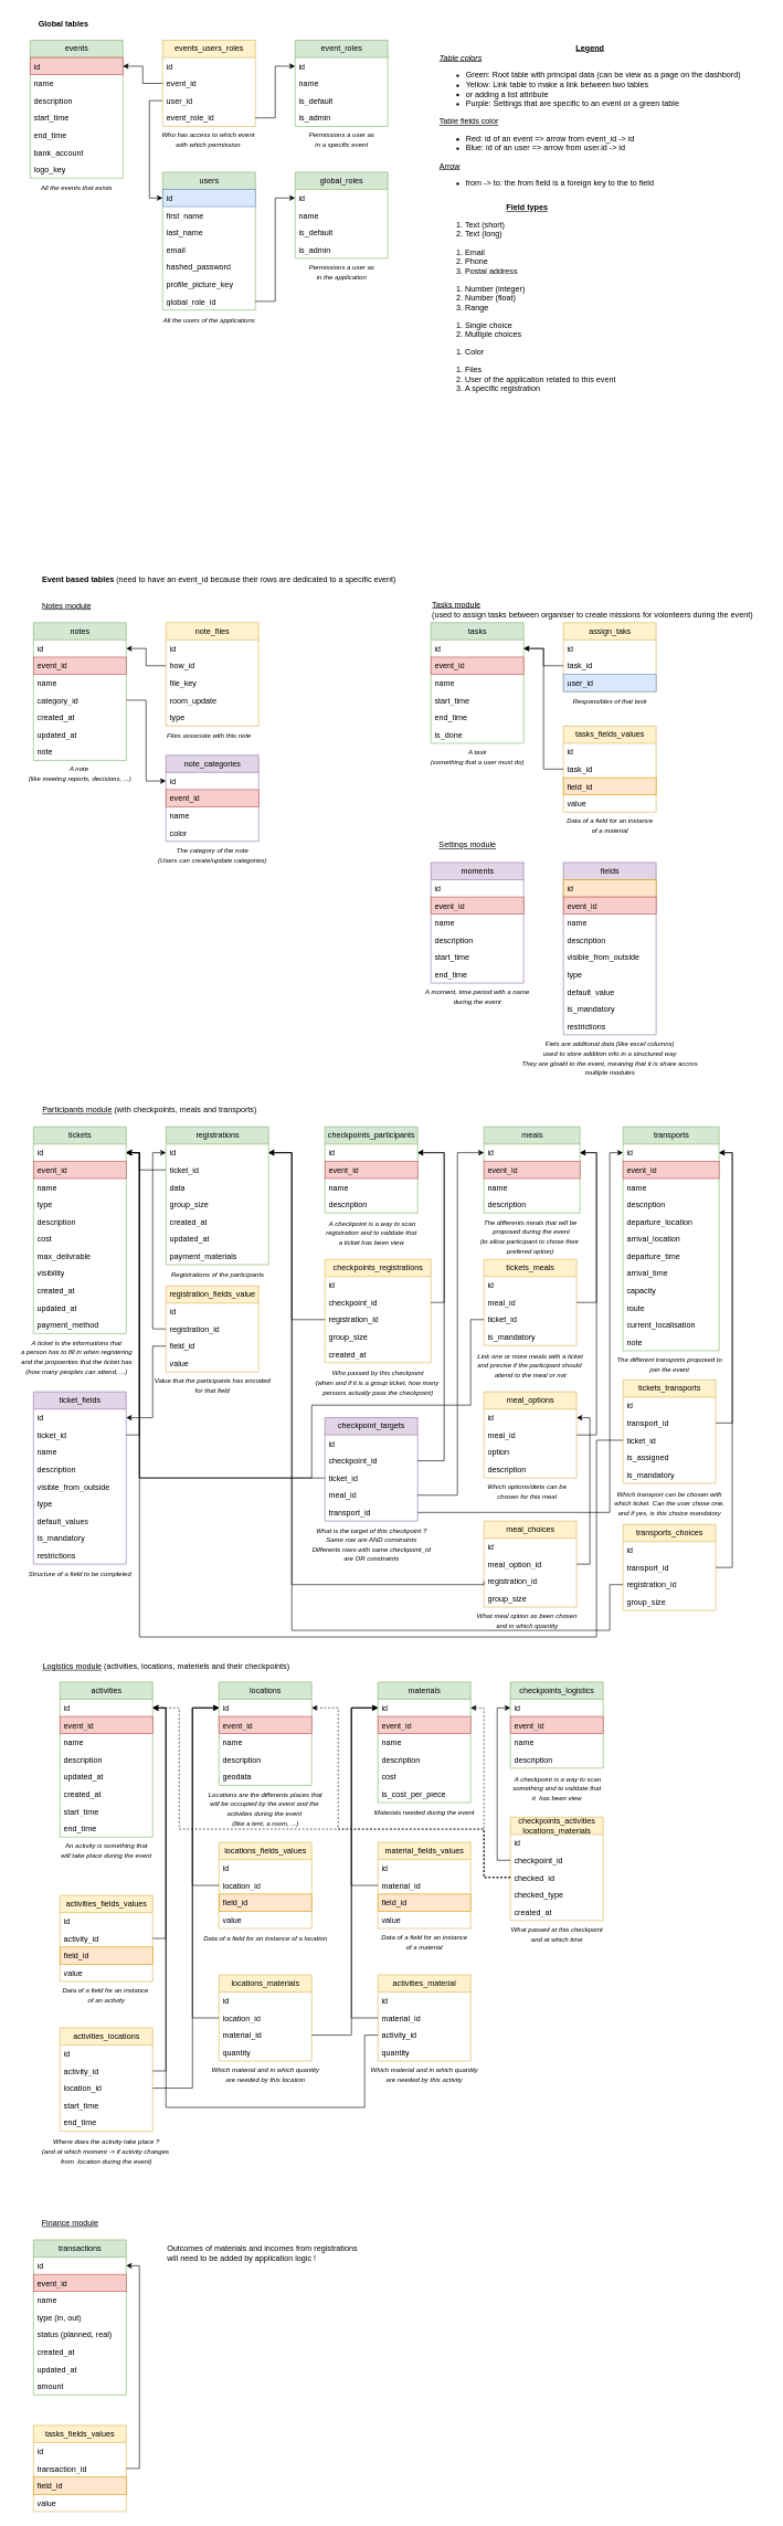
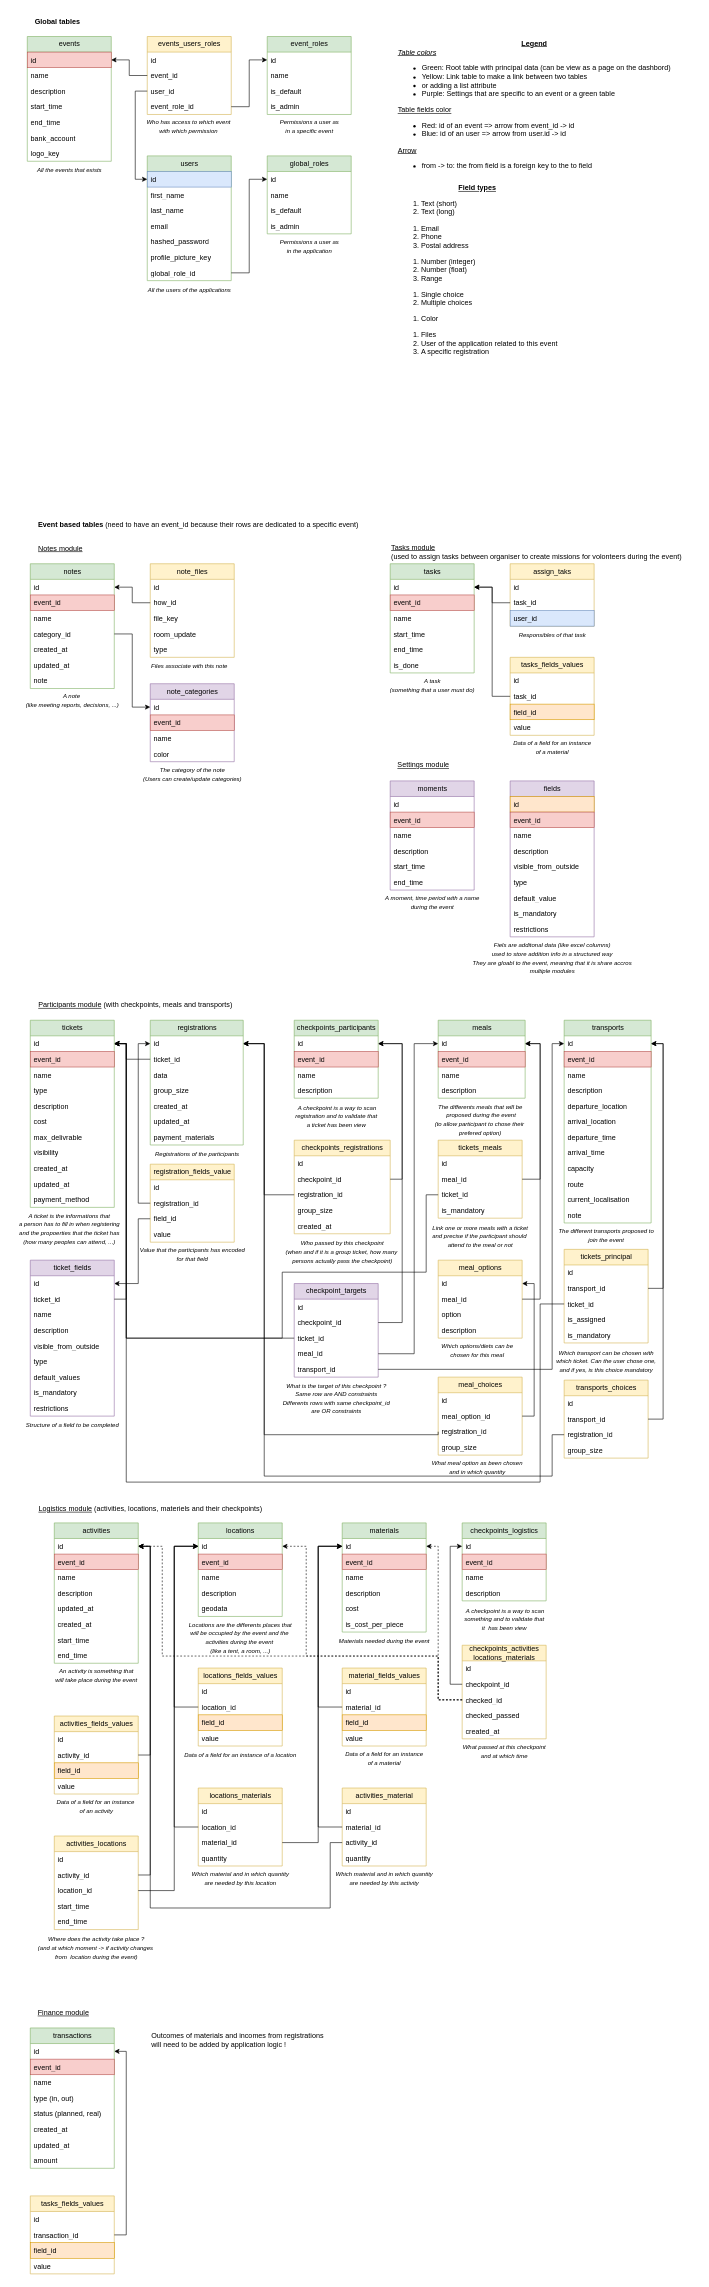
- <mxCell id="266" value="tickets_transports" style="swimlane;fontStyle=0;childLayout=stackLayout;horizontal=1;startSize=26;fillColor=#fff2cc;horizontalStack=0;resizeParent=1;resizeParentMax=0;resizeLast=0;collapsible=1;marginBottom=0;html=1;strokeColor=#d6b656;" parent="1" vertex="1"><mxGeometry x="940" y="2082" width="140" height="156" as="geometry" /></mxCell>
+ <mxCell id="266" value="tickets_principal" style="swimlane;fontStyle=0;childLayout=stackLayout;horizontal=1;startSize=26;fillColor=#fff2cc;horizontalStack=0;resizeParent=1;resizeParentMax=0;resizeLast=0;collapsible=1;marginBottom=0;html=1;strokeColor=#d6b656;" parent="1" vertex="1"><mxGeometry x="940" y="2082" width="140" height="156" as="geometry" /></mxCell>
- <mxCell id="296" value="checked_type" style="text;strokeColor=none;fillColor=none;align=left;verticalAlign=top;spacingLeft=4;spacingRight=4;overflow=hidden;rotatable=0;points=[[0,0.5],[1,0.5]];portConstraint=eastwest;whiteSpace=wrap;html=1;" parent="292" vertex="1"><mxGeometry y="104" width="140" height="26" as="geometry" /></mxCell>
+ <mxCell id="296" value="checked_passed" style="text;strokeColor=none;fillColor=none;align=left;verticalAlign=top;spacingLeft=4;spacingRight=4;overflow=hidden;rotatable=0;points=[[0,0.5],[1,0.5]];portConstraint=eastwest;whiteSpace=wrap;html=1;" parent="292" vertex="1"><mxGeometry y="104" width="140" height="26" as="geometry" /></mxCell>
